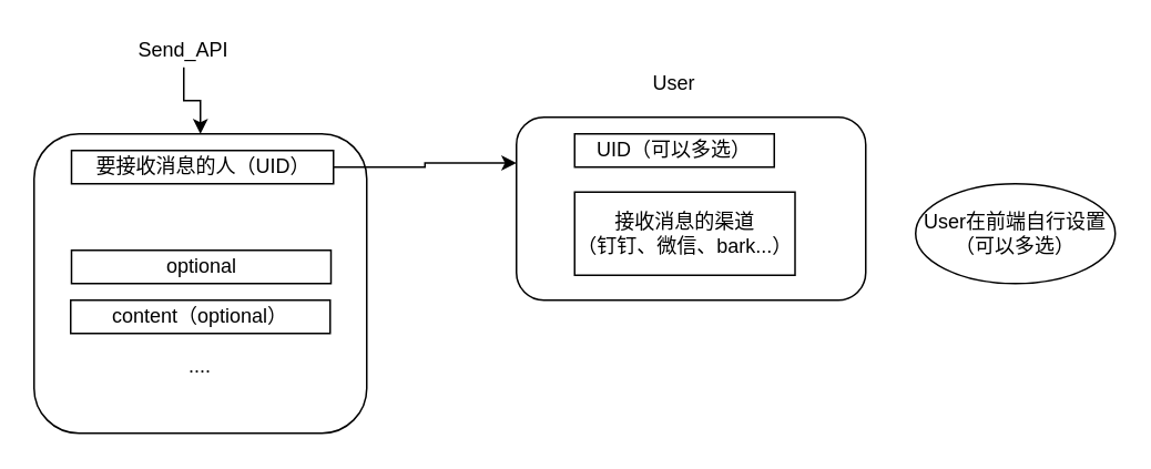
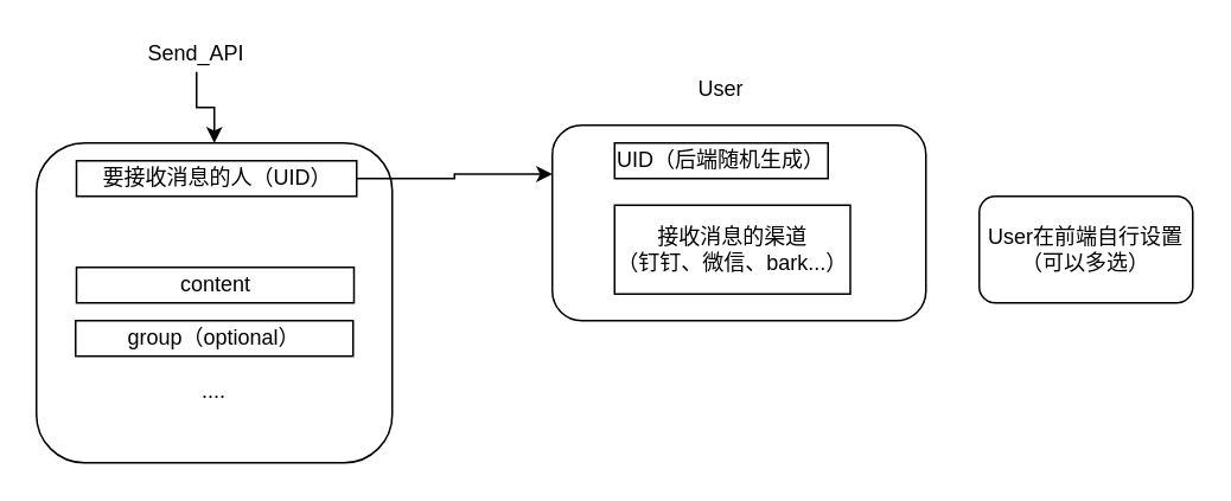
- <mxCell id="10" value="UID（可以多选）" style="rounded=0;whiteSpace=wrap;html=1;" vertex="1" parent="1"><mxGeometry x="345" y="80" width="120" height="20" as="geometry" /></mxCell>
+ <mxCell id="10" value="UID（后端随机生成）" style="rounded=0;whiteSpace=wrap;html=1;" vertex="1" parent="1"><mxGeometry x="345" y="80" width="120" height="20" as="geometry" /></mxCell>
- <mxCell id="12" value="User在前端自行设置&lt;br&gt;（可以多选）" style="ellipse;whiteSpace=wrap;html=1;" vertex="1" parent="1"><mxGeometry x="550" y="110" width="120" height="60" as="geometry" /></mxCell>
+ <mxCell id="12" value="User在前端自行设置&lt;br&gt;（可以多选）" style="rounded=1;whiteSpace=wrap;html=1;" vertex="1" parent="1"><mxGeometry x="550" y="110" width="120" height="60" as="geometry" /></mxCell>
- <mxCell id="7" value="optional" style="rounded=0;whiteSpace=wrap;html=1;" vertex="1" parent="1"><mxGeometry x="42.5" y="150" width="156" height="20" as="geometry" /></mxCell>
+ <mxCell id="7" value="content" style="rounded=0;whiteSpace=wrap;html=1;" vertex="1" parent="1"><mxGeometry x="42.5" y="150" width="156" height="20" as="geometry" /></mxCell>
- <mxCell id="14" value="content（optional）" style="rounded=0;whiteSpace=wrap;html=1;" vertex="1" parent="1"><mxGeometry x="42" y="180" width="156" height="20" as="geometry" /></mxCell>
+ <mxCell id="14" value="group（optional）" style="rounded=0;whiteSpace=wrap;html=1;" vertex="1" parent="1"><mxGeometry x="42" y="180" width="156" height="20" as="geometry" /></mxCell>
